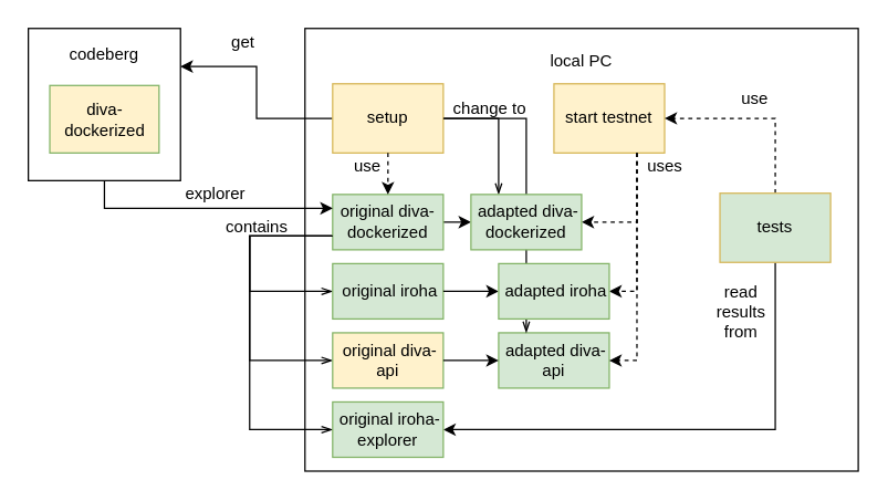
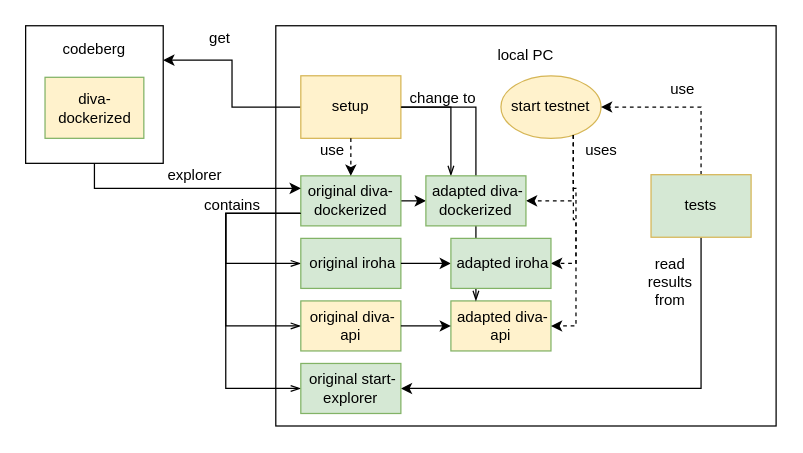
- <mxCell id="11" value="start testnet" style="rounded=0;whiteSpace=wrap;html=1;fillColor=#fff2cc;strokeColor=#d6b656;" parent="1" vertex="1"><mxGeometry x="400" y="60" width="80" height="50" as="geometry" /></mxCell>
+ <mxCell id="11" value="start testnet" style="ellipse;whiteSpace=wrap;html=1;fillColor=#fff2cc;strokeColor=#d6b656;" parent="1" vertex="1"><mxGeometry x="400" y="60" width="80" height="50" as="geometry" /></mxCell>
- <mxCell id="24" value="&amp;nbsp;adapted diva-api" style="rounded=0;whiteSpace=wrap;html=1;fillColor=#d5e8d4;strokeColor=#82b366;" vertex="1" parent="1"><mxGeometry x="360" y="240" width="80" height="40" as="geometry" /></mxCell>
+ <mxCell id="24" value="&amp;nbsp;adapted diva-api" style="rounded=0;whiteSpace=wrap;html=1;fillColor=#fff2cc;strokeColor=#82b366;" vertex="1" parent="1"><mxGeometry x="360" y="240" width="80" height="40" as="geometry" /></mxCell>
- <mxCell id="27" value="&amp;nbsp;original iroha-explorer" style="rounded=0;whiteSpace=wrap;html=1;fillColor=#d5e8d4;strokeColor=#82b366;" vertex="1" parent="1"><mxGeometry x="240" y="290" width="80" height="40" as="geometry" /></mxCell>
+ <mxCell id="27" value="&amp;nbsp;original start-explorer" style="rounded=0;whiteSpace=wrap;html=1;fillColor=#d5e8d4;strokeColor=#82b366;" vertex="1" parent="1"><mxGeometry x="240" y="290" width="80" height="40" as="geometry" /></mxCell>
